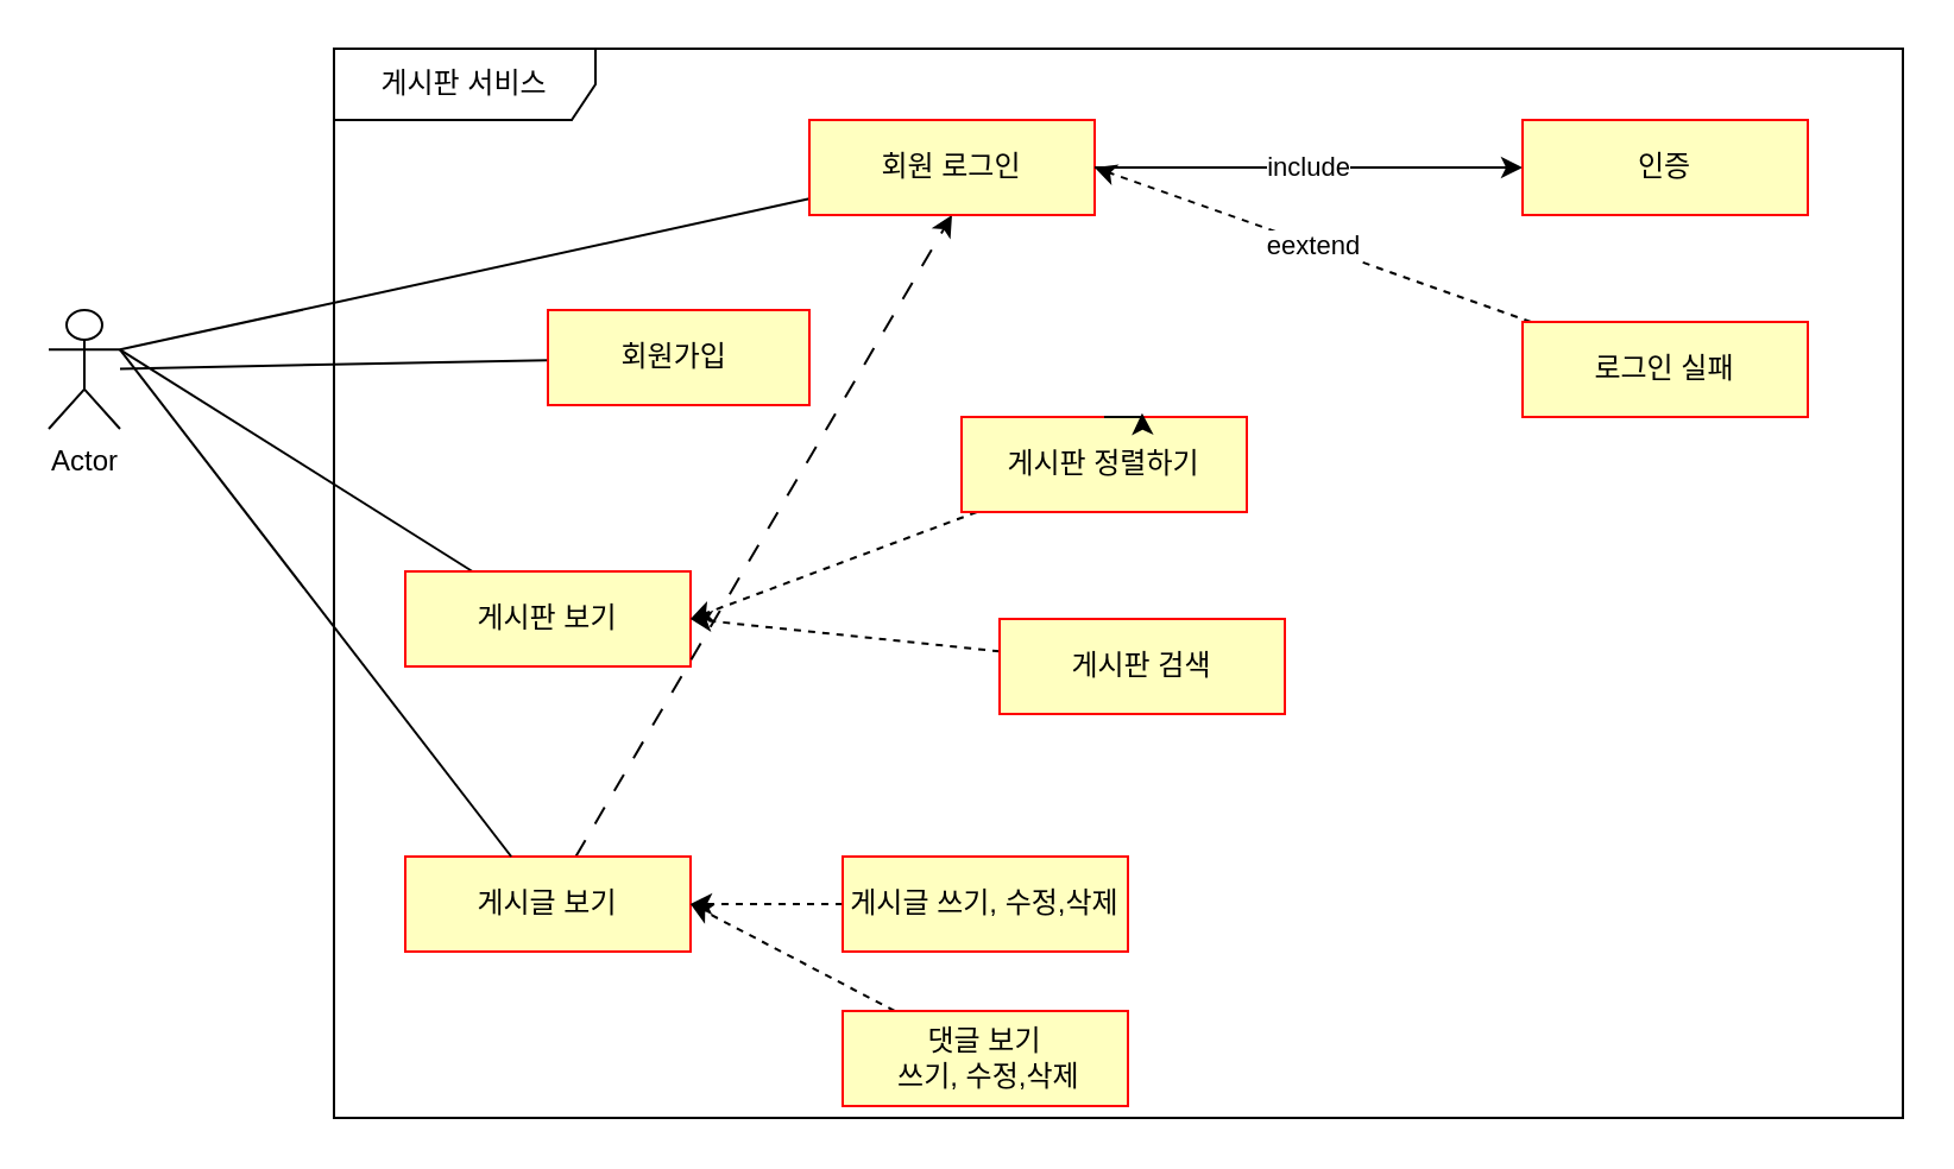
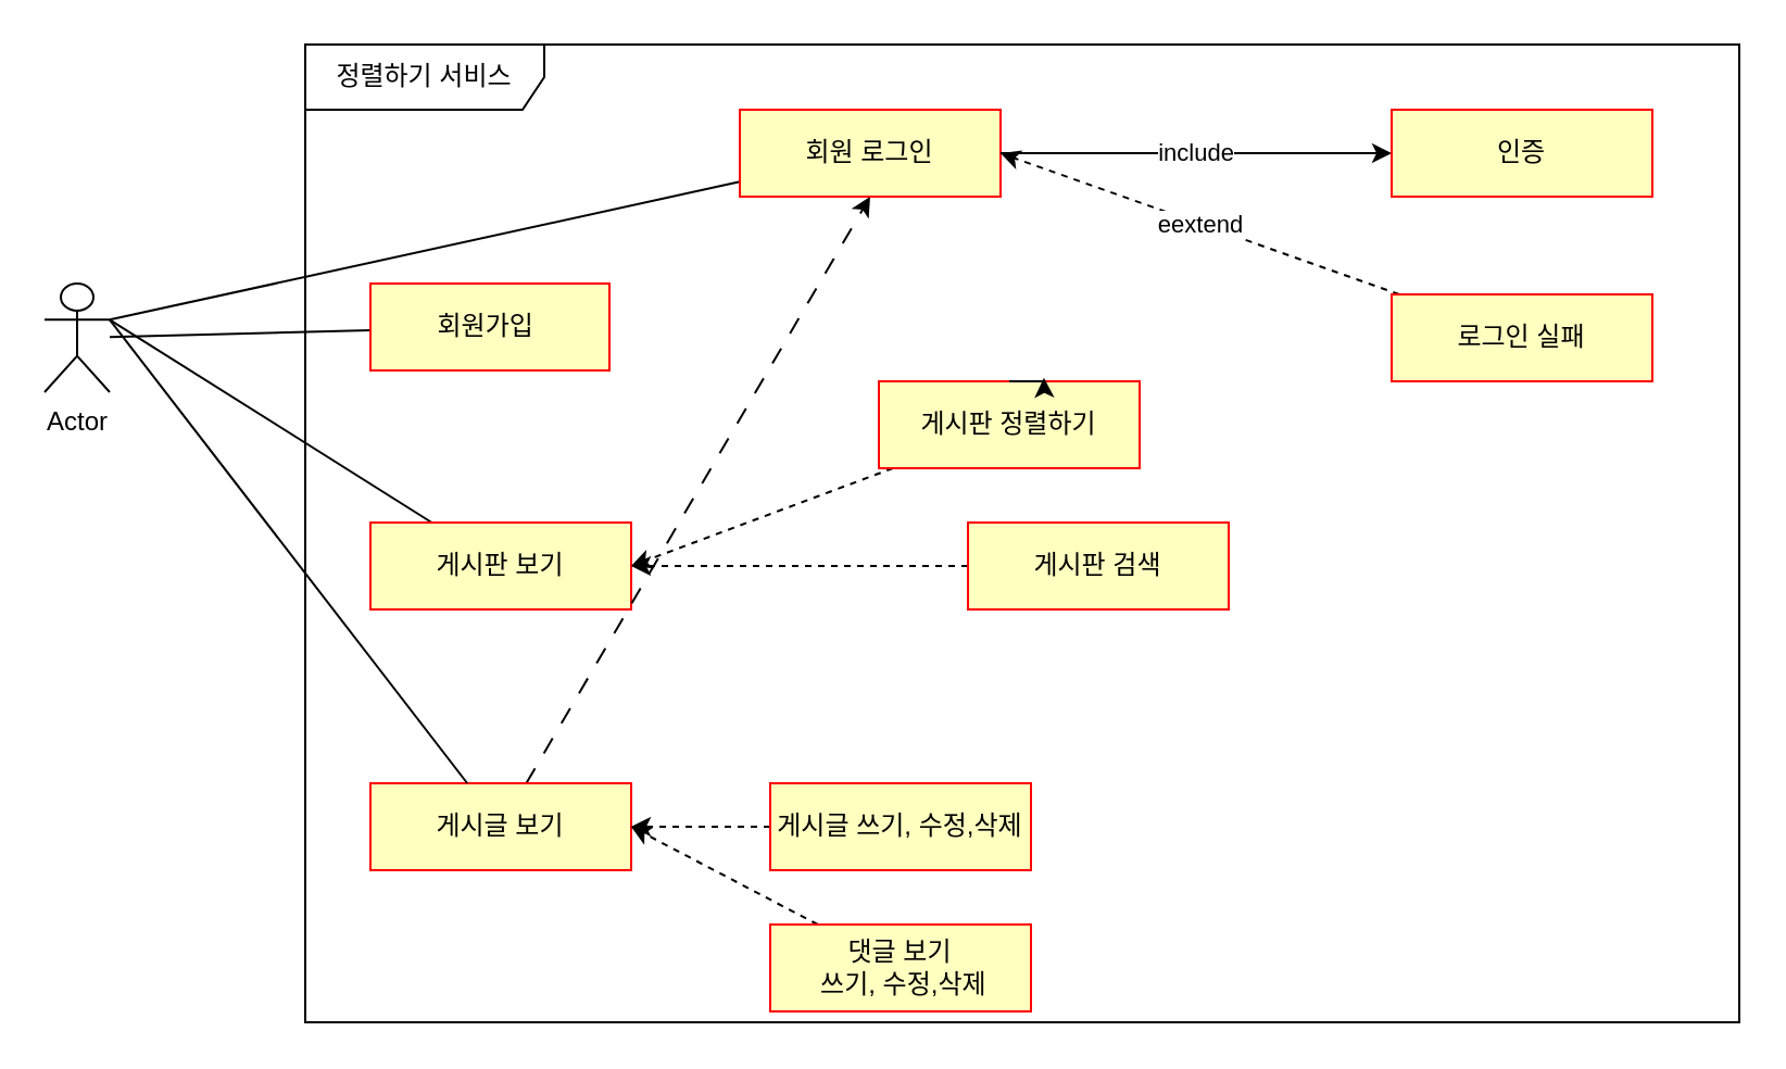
- <mxCell id="3" value="게시판 서비스" style="shape=umlFrame;whiteSpace=wrap;html=1;pointerEvents=0;width=110;height=30;rounded=0;" vertex="1" parent="1"><mxGeometry x="140" y="20" width="660" height="450" as="geometry" /></mxCell>
+ <mxCell id="3" value="정렬하기 서비스" style="shape=umlFrame;whiteSpace=wrap;html=1;pointerEvents=0;width=110;height=30;rounded=0;" vertex="1" parent="1"><mxGeometry x="140" y="20" width="660" height="450" as="geometry" /></mxCell>
- <mxCell id="5" value="회원가입&amp;nbsp;" style="rounded=0;whiteSpace=wrap;html=1;arcSize=40;fontColor=#000000;fillColor=#ffffc0;strokeColor=#ff0000;" vertex="1" parent="1"><mxGeometry x="230" y="130" width="110" height="40" as="geometry" /></mxCell>
+ <mxCell id="5" value="회원가입&amp;nbsp;" style="rounded=0;whiteSpace=wrap;html=1;arcSize=40;fontColor=#000000;fillColor=#ffffc0;strokeColor=#ff0000;" vertex="1" parent="1"><mxGeometry x="170" y="130" width="110" height="40" as="geometry" /></mxCell>
- <mxCell id="19" value="게시판 검색" style="rounded=0;whiteSpace=wrap;html=1;arcSize=40;fontColor=#000000;fillColor=#ffffc0;strokeColor=#ff0000;" vertex="1" parent="1"><mxGeometry x="420" y="260" width="120" height="40" as="geometry" /></mxCell>
+ <mxCell id="19" value="게시판 검색" style="rounded=0;whiteSpace=wrap;html=1;arcSize=40;fontColor=#000000;fillColor=#ffffc0;strokeColor=#ff0000;" vertex="1" parent="1"><mxGeometry x="445" y="240" width="120" height="40" as="geometry" /></mxCell>
